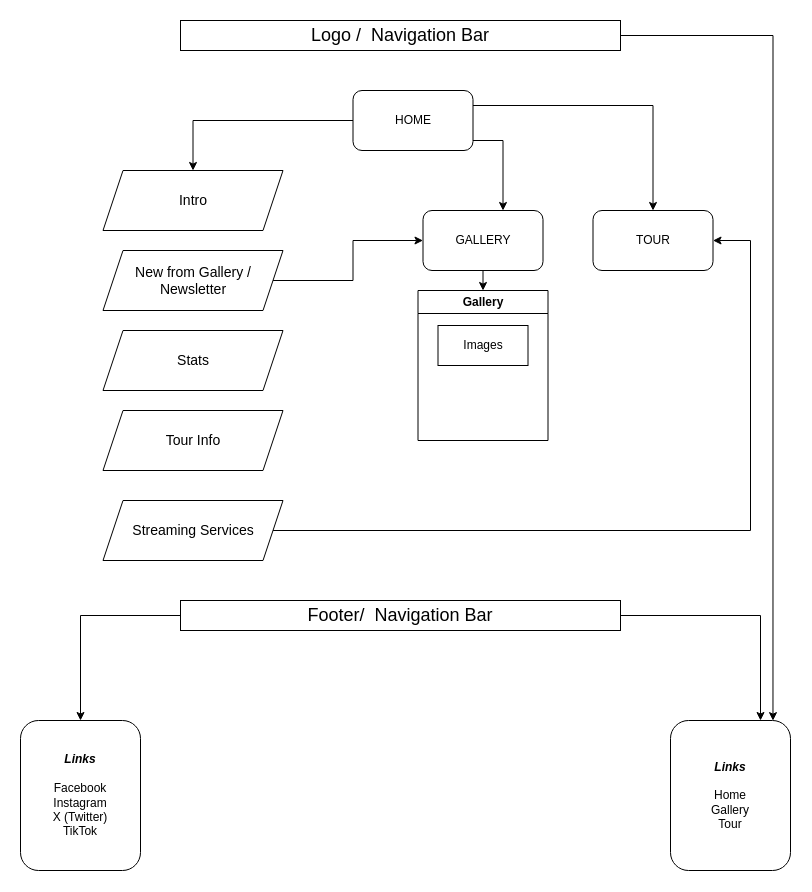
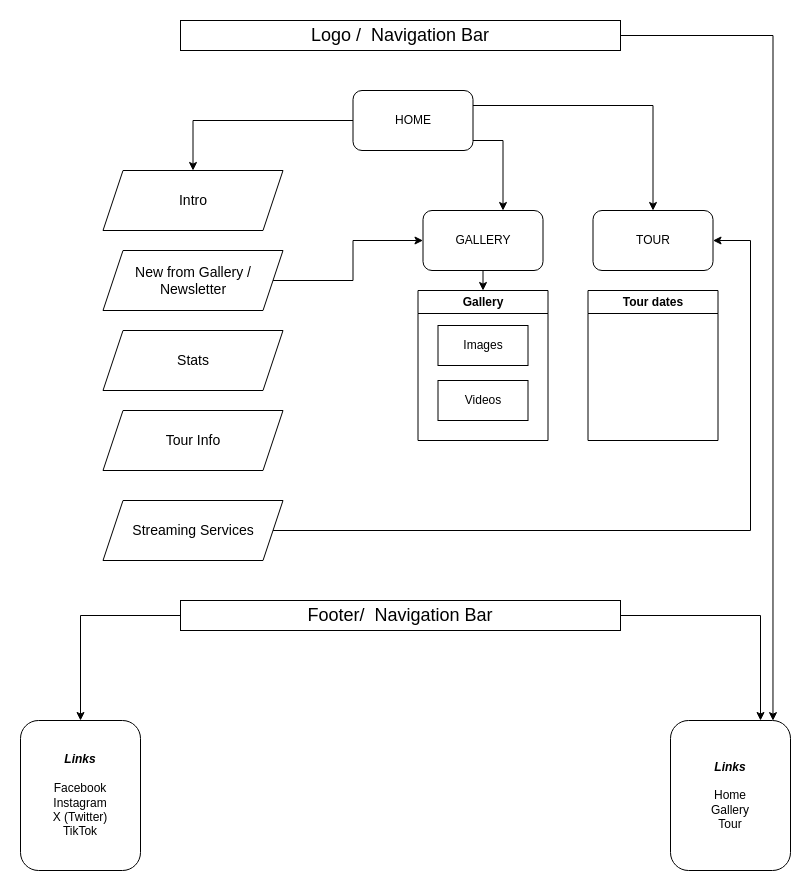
+ <mxCell id="11" value="Tour dates" style="swimlane;whiteSpace=wrap;html=1;startSize=23;" vertex="1" parent="1"><mxGeometry x="587.5" y="290" width="130" height="150" as="geometry" /></mxCell>
+ <mxCell id="10" value="Videos" style="whiteSpace=wrap;html=1;" vertex="1" parent="8"><mxGeometry x="20" y="90" width="90" height="40" as="geometry" /></mxCell>
